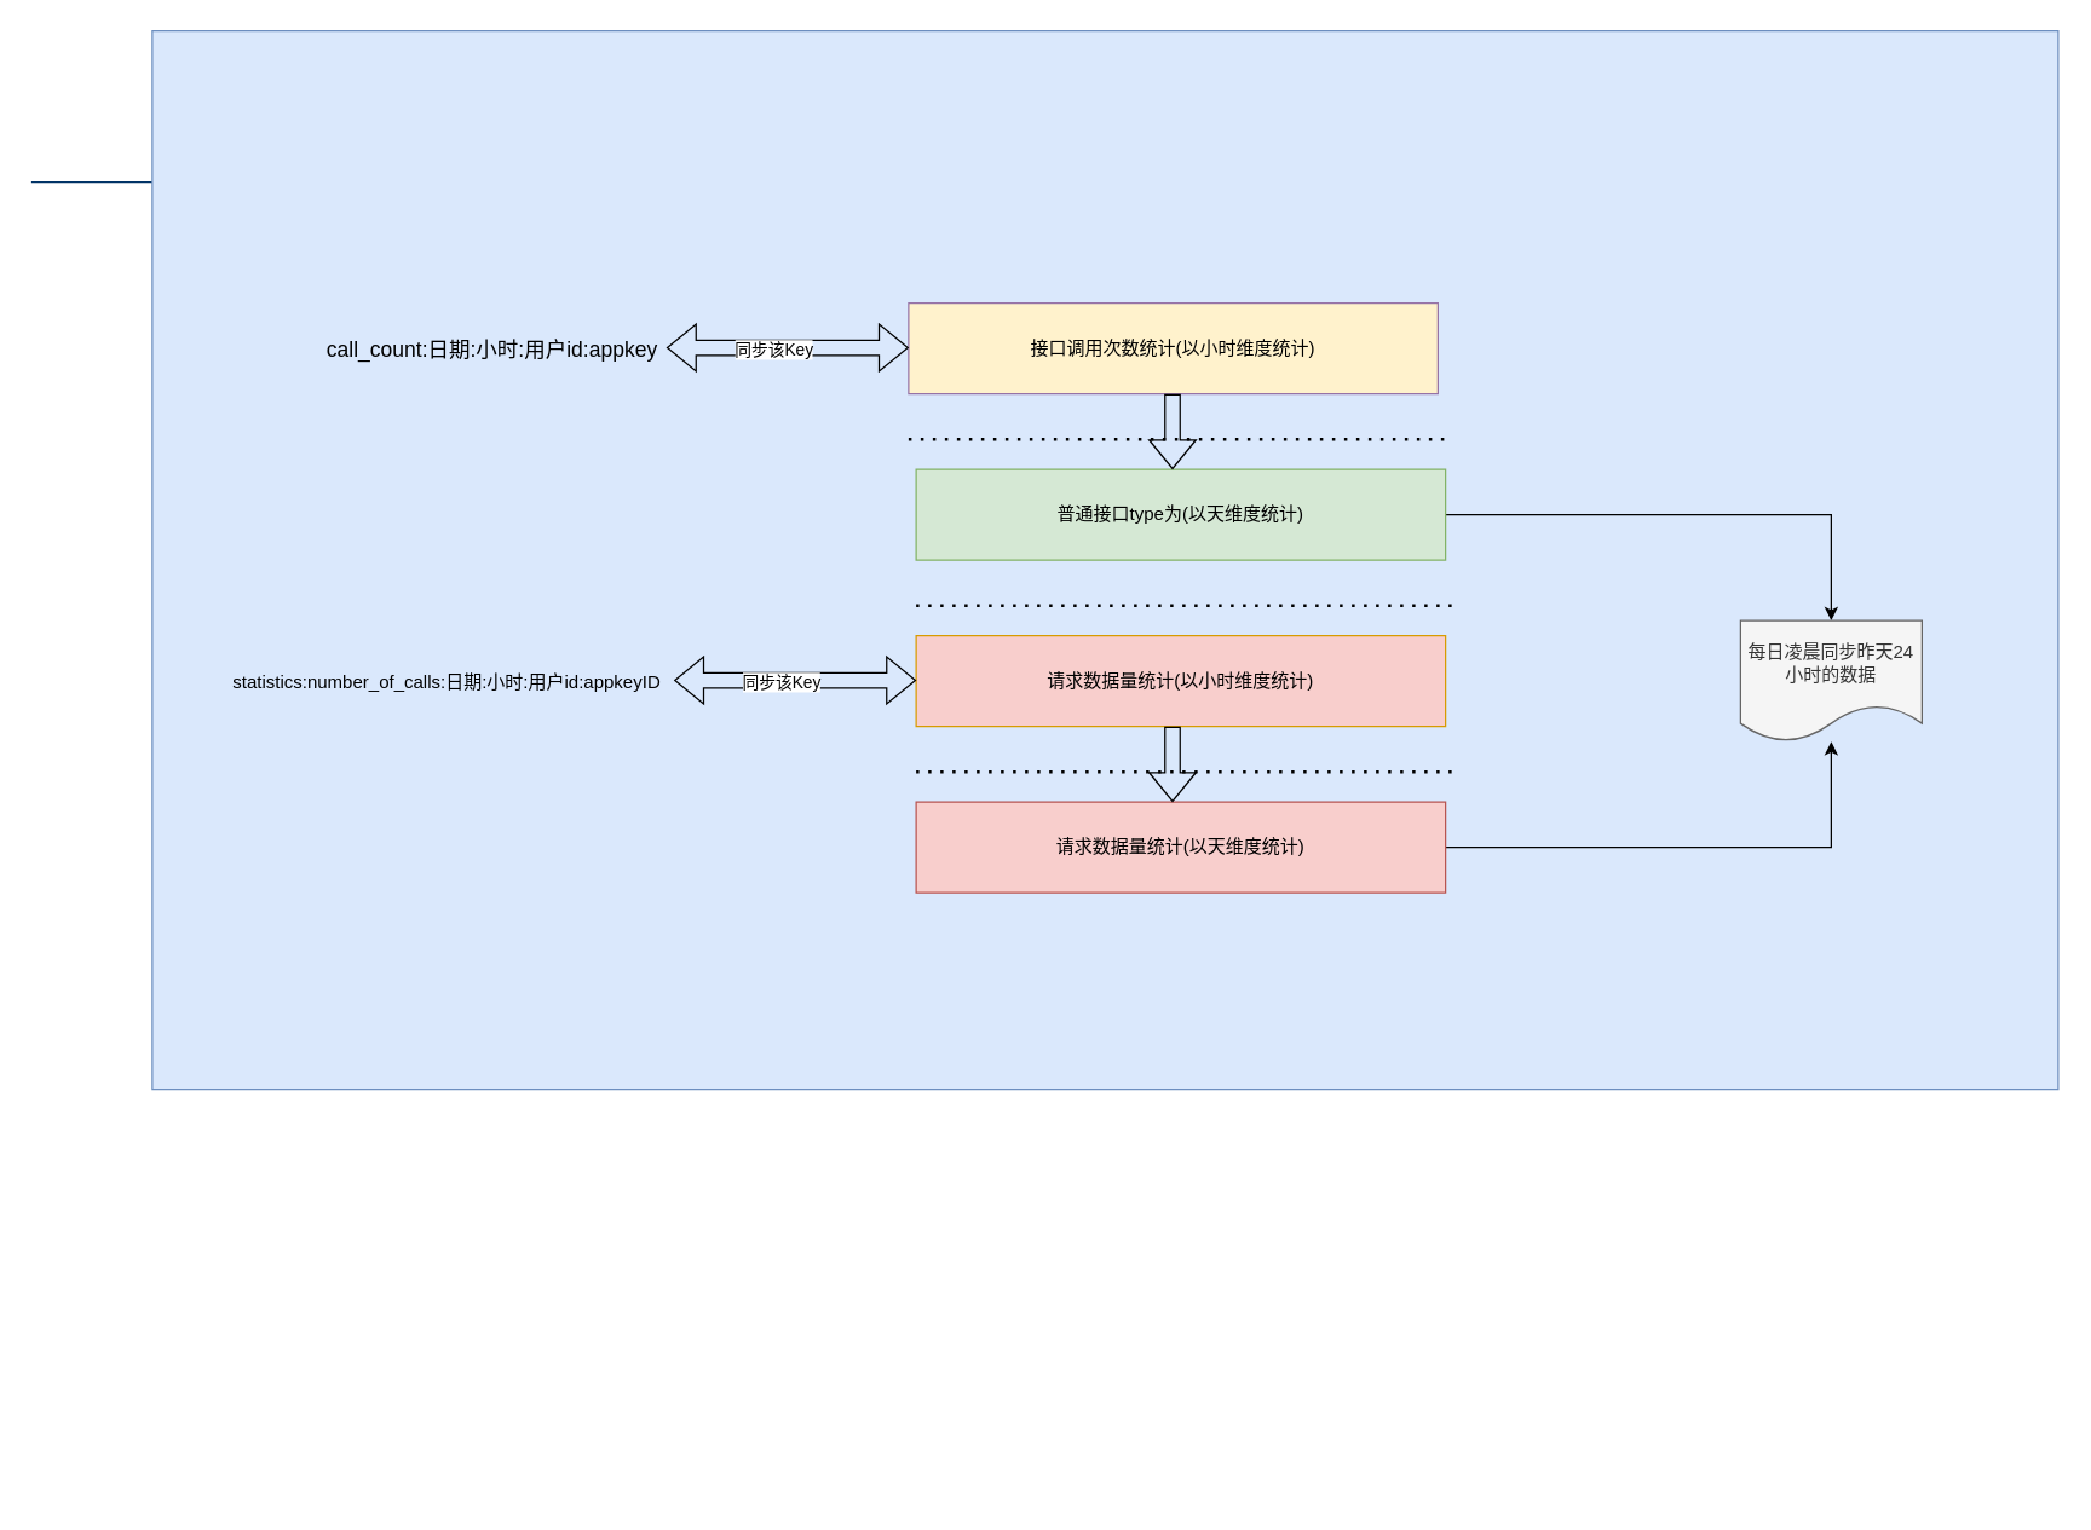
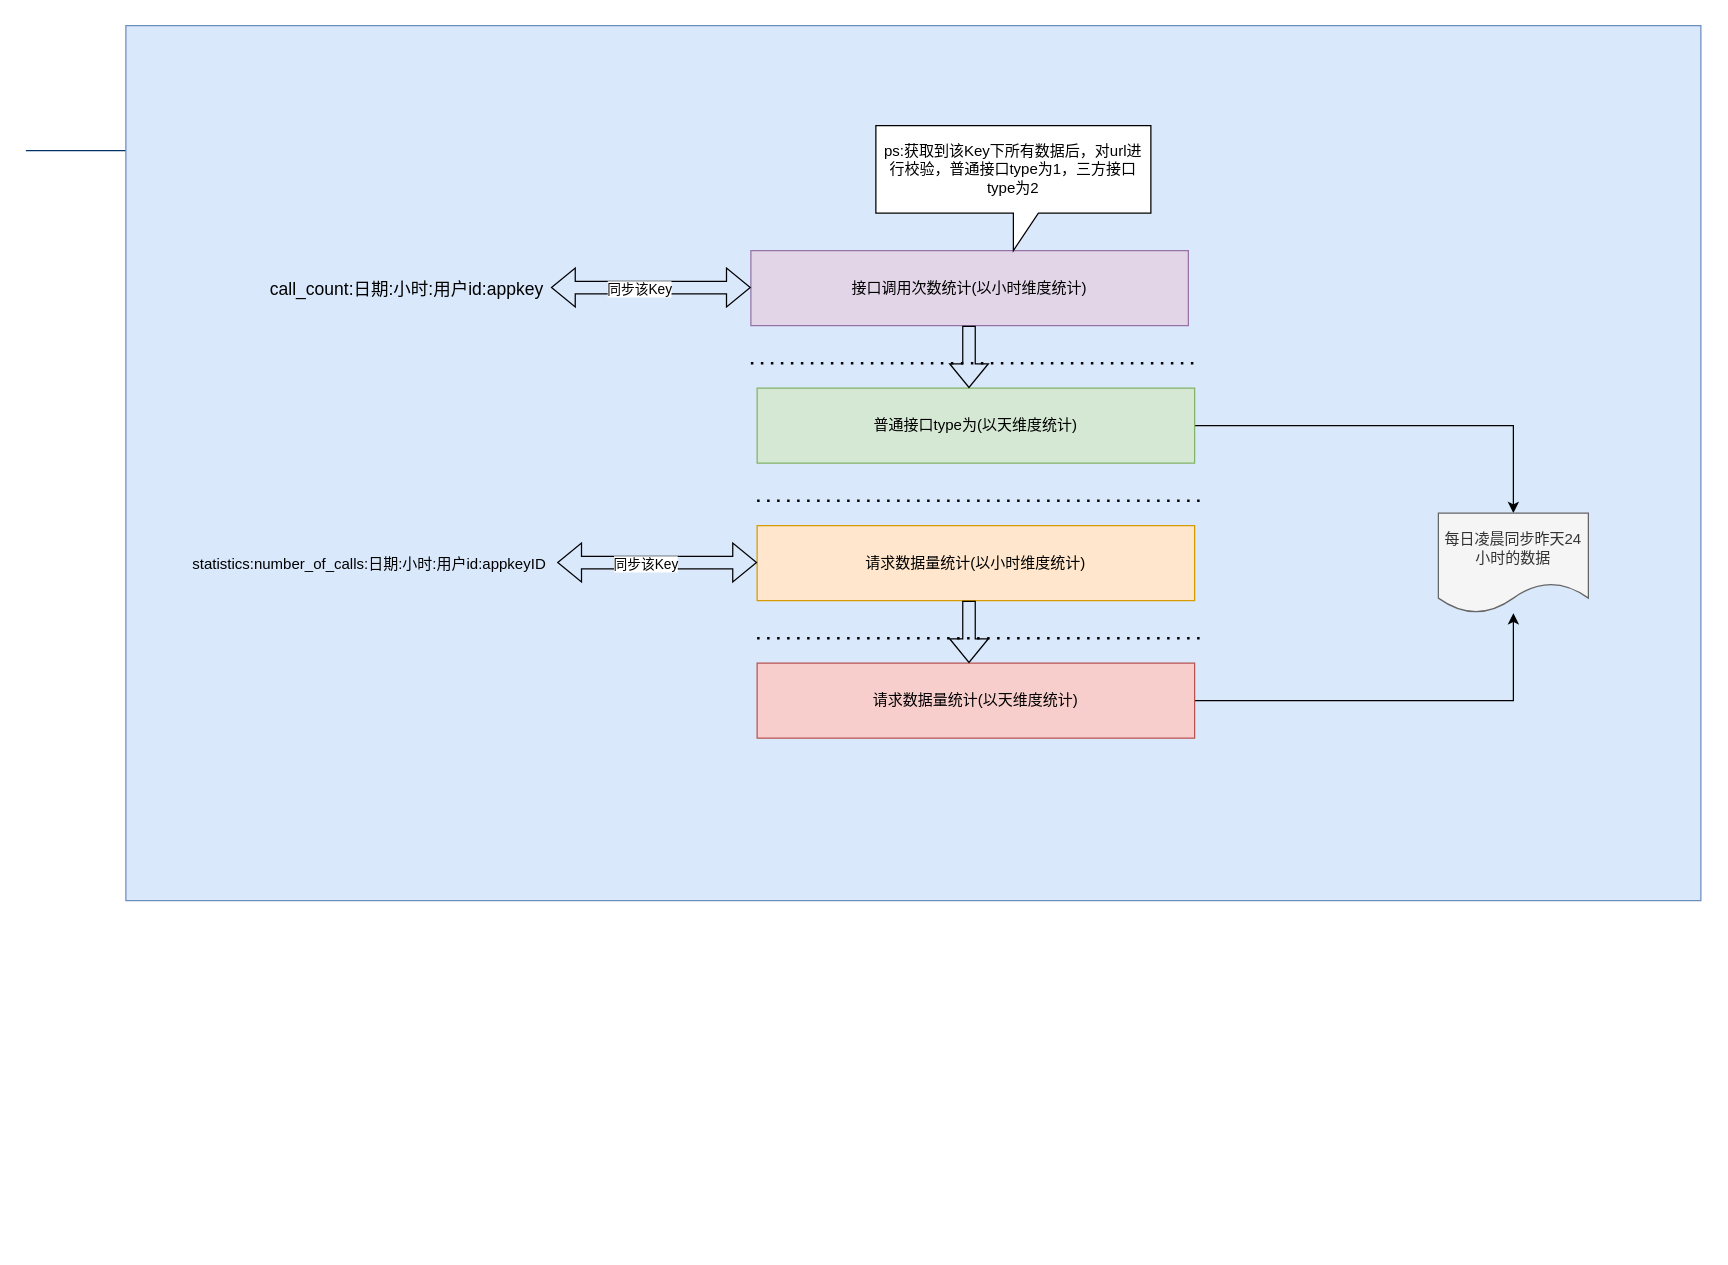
+ <mxCell id="19" value="ps:获取到该Key下所有数据后，对url进行校验，普通接口type为1，三方接口type为2" style="shape=callout;whiteSpace=wrap;html=1;perimeter=calloutPerimeter;" vertex="1" parent="1"><mxGeometry x="700" y="100" width="220" height="100" as="geometry" /></mxCell>
- <mxCell id="4" value="接口调用次数统计(以小时维度统计)" style="rounded=0;whiteSpace=wrap;html=1;fillColor=#fff2cc;strokeColor=#9673a6;" vertex="1" parent="1"><mxGeometry x="600" y="200" width="350" height="60" as="geometry" /></mxCell>
+ <mxCell id="4" value="接口调用次数统计(以小时维度统计)" style="rounded=0;whiteSpace=wrap;html=1;fillColor=#e1d5e7;strokeColor=#9673a6;" vertex="1" parent="1"><mxGeometry x="600" y="200" width="350" height="60" as="geometry" /></mxCell>
- <mxCell id="7" value="请求数据量统计(以小时维度统计)" style="rounded=0;whiteSpace=wrap;html=1;fillColor=#f8cecc;strokeColor=#d79b00;" vertex="1" parent="1"><mxGeometry x="605" y="420" width="350" height="60" as="geometry" /></mxCell>
+ <mxCell id="7" value="请求数据量统计(以小时维度统计)" style="rounded=0;whiteSpace=wrap;html=1;fillColor=#ffe6cc;strokeColor=#d79b00;" vertex="1" parent="1"><mxGeometry x="605" y="420" width="350" height="60" as="geometry" /></mxCell>
